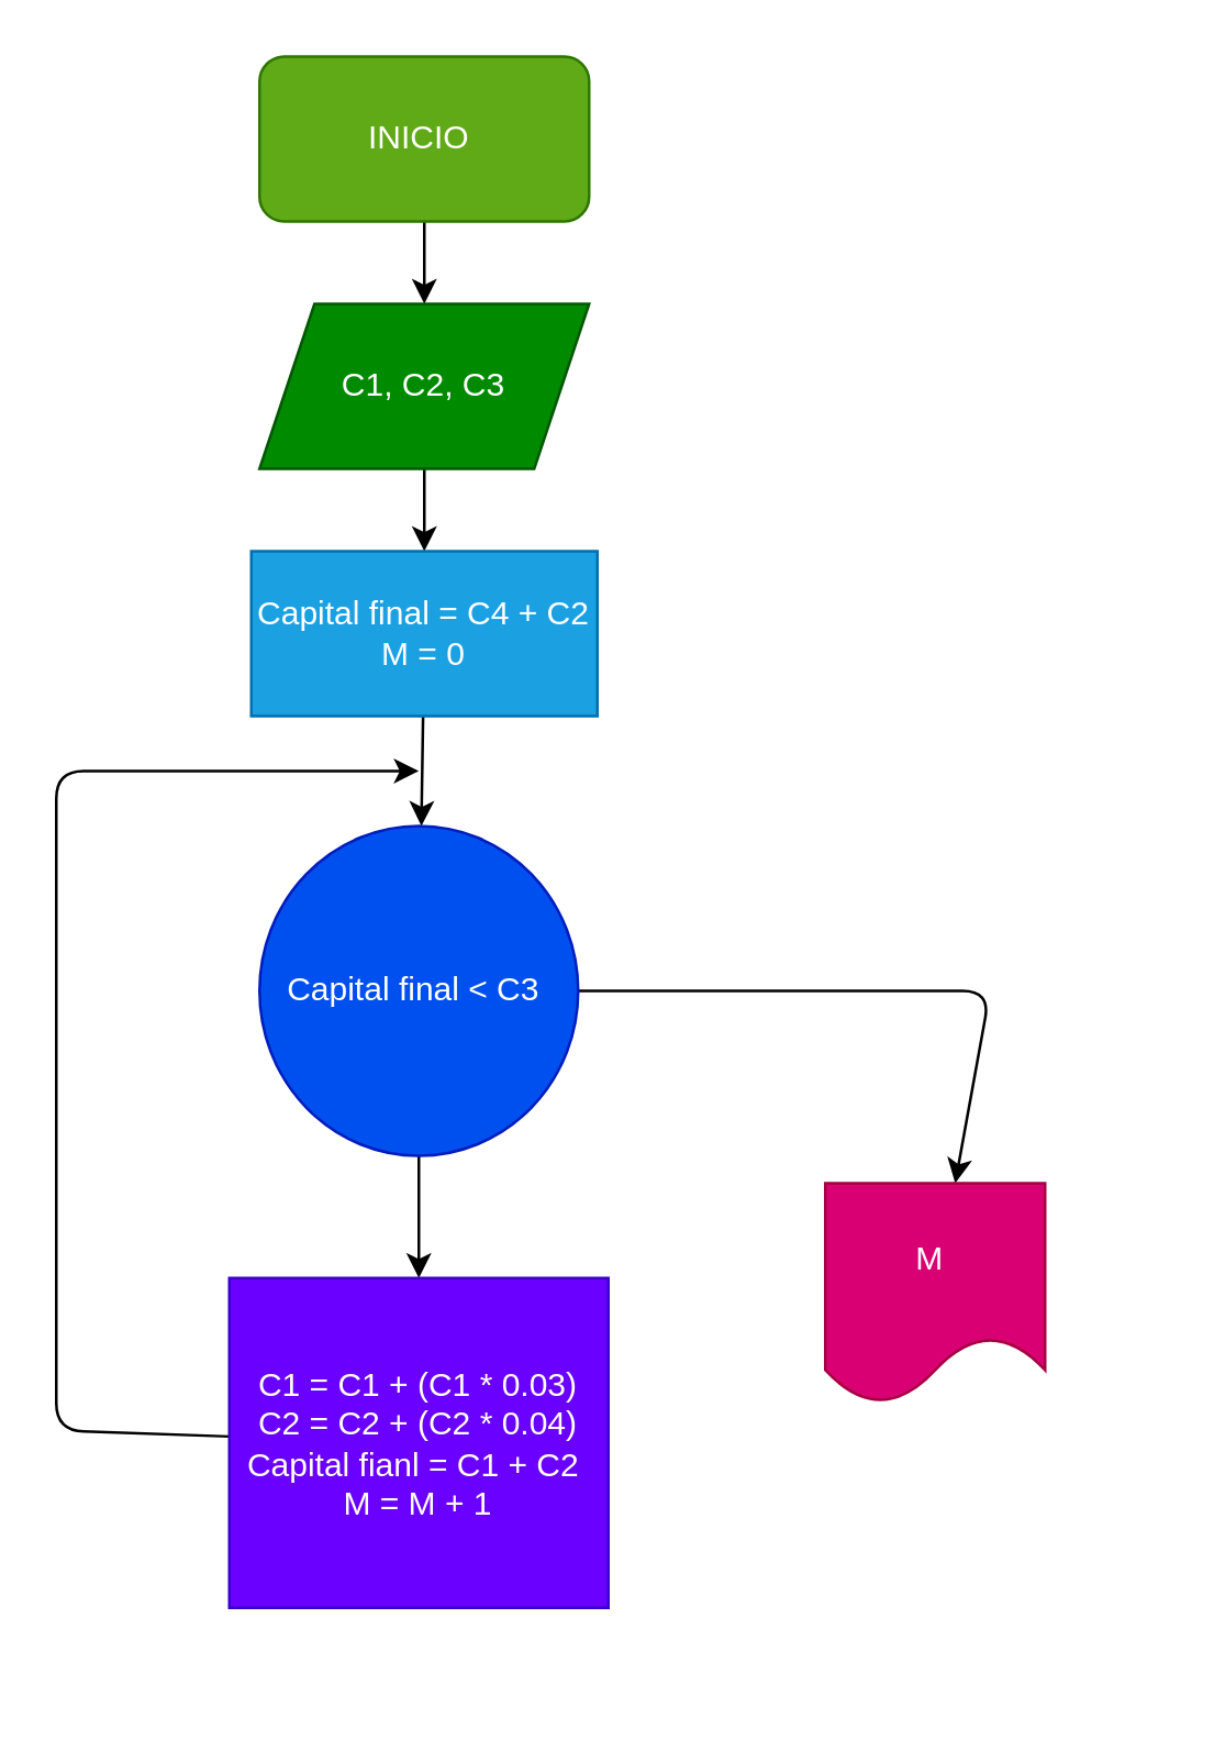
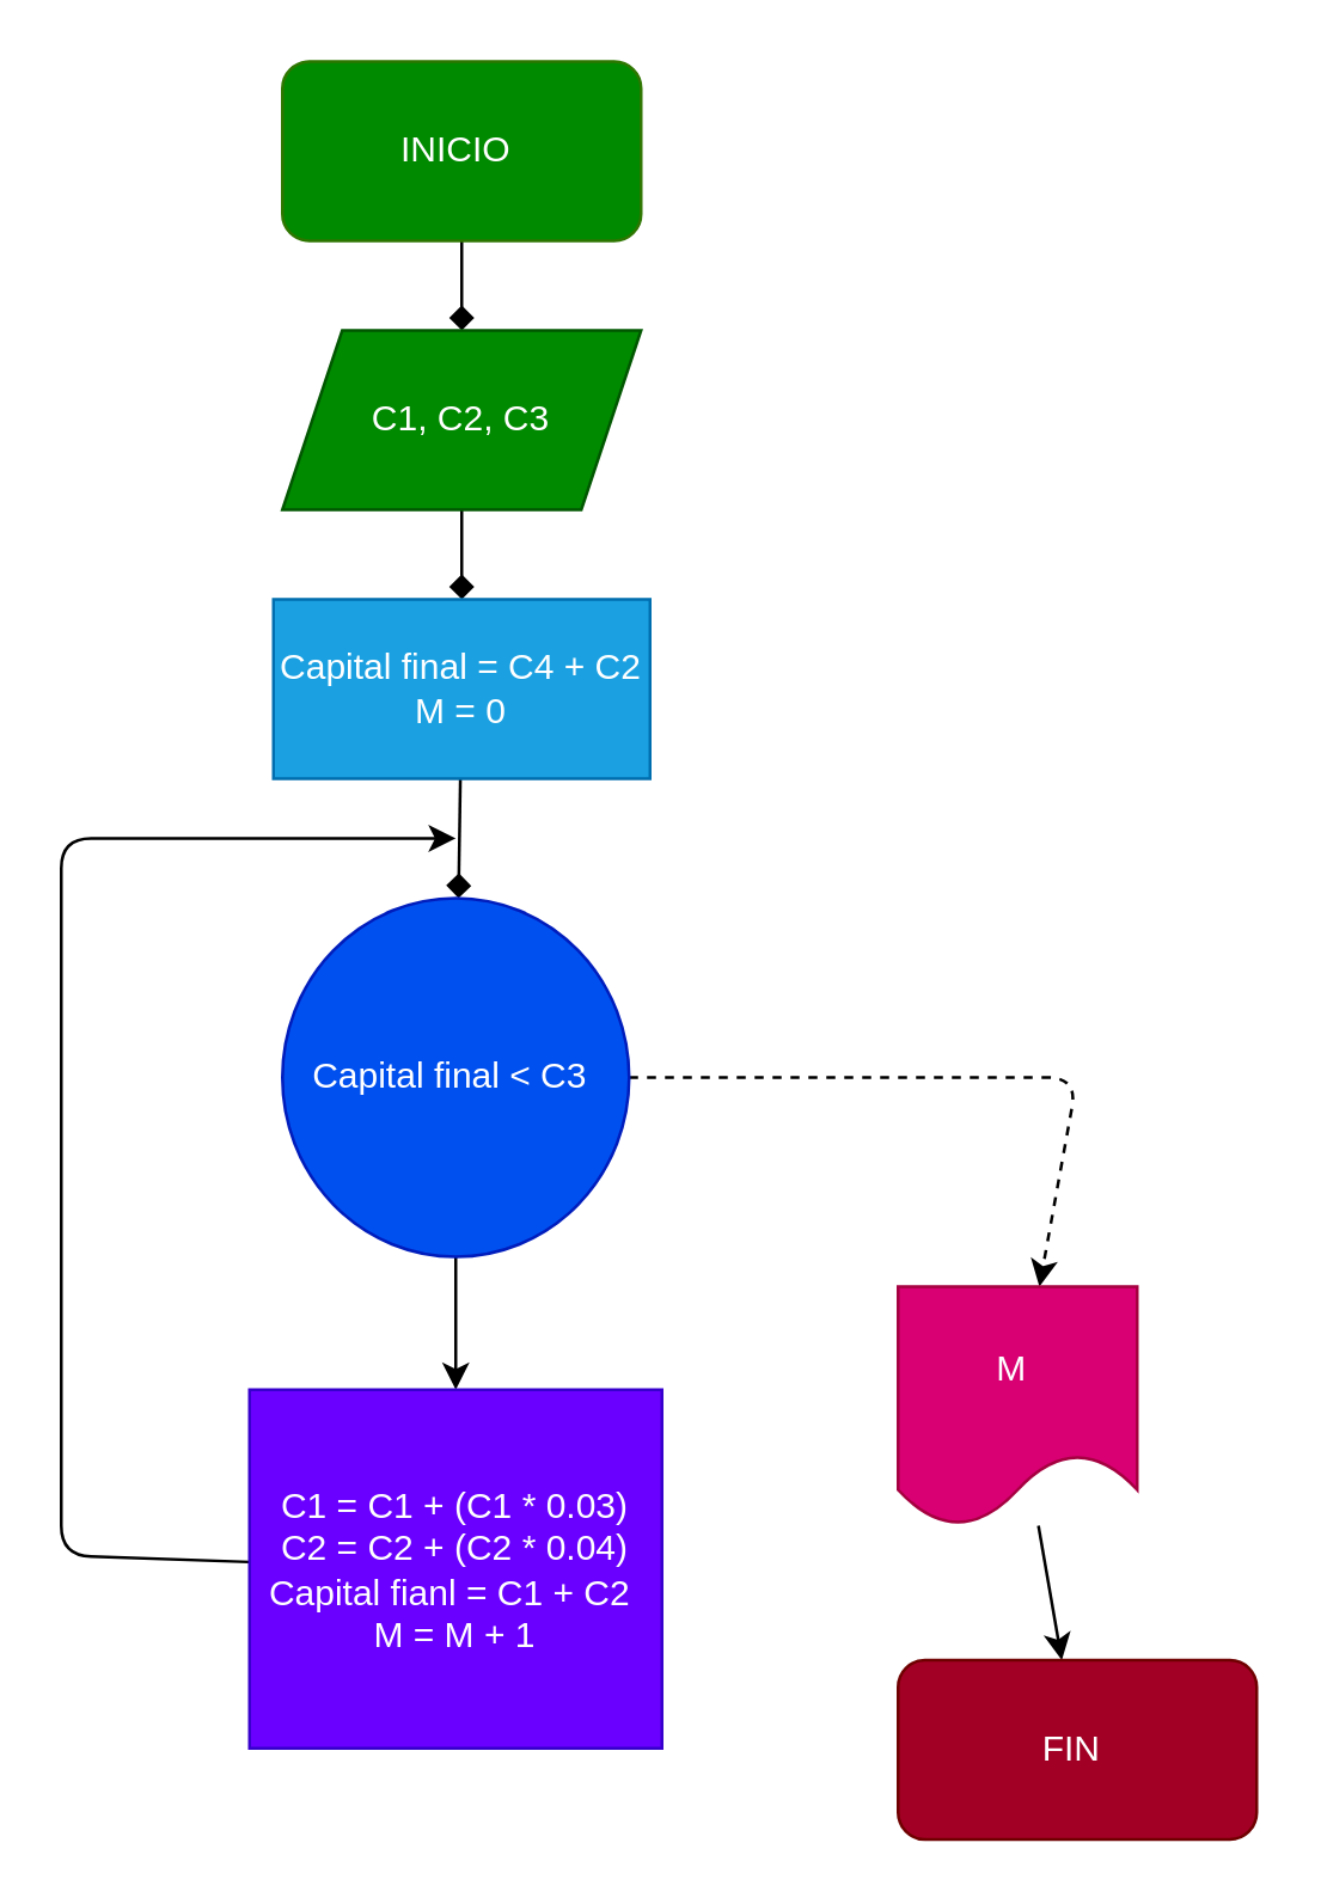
- <mxCell id="3" value="INICIO&amp;nbsp;" style="rounded=1;whiteSpace=wrap;html=1;fillColor=#60a917;fontColor=#ffffff;strokeColor=#2D7600;" parent="1" vertex="1"><mxGeometry x="94" y="20" width="120" height="60" as="geometry" /></mxCell>
+ <mxCell id="3" value="INICIO&amp;nbsp;" style="rounded=1;whiteSpace=wrap;html=1;fillColor=#008a00;fontColor=#ffffff;strokeColor=#2D7600;" parent="1" vertex="1"><mxGeometry x="94" y="20" width="120" height="60" as="geometry" /></mxCell>
- <mxCell id="2" style="edgeStyle=none;html=1;entryX=0.5;entryY=0;entryDx=0;entryDy=0;" parent="1" source="3" target="5" edge="1"><mxGeometry relative="1" as="geometry"><mxPoint x="190" y="100" as="targetPoint" /></mxGeometry></mxCell>
+ <mxCell id="2" style="edgeStyle=none;html=1;entryX=0.5;entryY=0;entryDx=0;entryDy=0;endArrow=diamond;" parent="1" source="3" target="5" edge="1"><mxGeometry relative="1" as="geometry"><mxPoint x="190" y="100" as="targetPoint" /></mxGeometry></mxCell>
- <mxCell id="4" style="edgeStyle=none;html=1;" parent="1" source="5" target="7" edge="1"><mxGeometry relative="1" as="geometry" /></mxCell>
+ <mxCell id="4" style="edgeStyle=none;html=1;endArrow=diamond;" parent="1" source="5" target="7" edge="1"><mxGeometry relative="1" as="geometry" /></mxCell>
- <mxCell id="6" value="" style="edgeStyle=none;html=1;" parent="1" source="7" target="10" edge="1"><mxGeometry relative="1" as="geometry" /></mxCell>
+ <mxCell id="6" value="" style="edgeStyle=none;html=1;endArrow=diamond;" parent="1" source="7" target="10" edge="1"><mxGeometry relative="1" as="geometry" /></mxCell>
- <mxCell id="9" style="edgeStyle=none;html=1;" parent="1" source="10" target="14" edge="1"><mxGeometry relative="1" as="geometry"><mxPoint x="280" y="360" as="targetPoint" /><Array as="points"><mxPoint x="360" y="360" /></Array></mxGeometry></mxCell>
+ <mxCell id="9" style="edgeStyle=none;html=1;dashed=1;" parent="1" source="10" target="14" edge="1"><mxGeometry relative="1" as="geometry"><mxPoint x="280" y="360" as="targetPoint" /><Array as="points"><mxPoint x="360" y="360" /></Array></mxGeometry></mxCell>
+ <mxCell id="13" style="edgeStyle=none;html=1;" parent="1" source="14" target="15" edge="1"><mxGeometry relative="1" as="geometry"><mxPoint x="350" y="450" as="targetPoint" /></mxGeometry></mxCell>
+ <mxCell id="15" value="FIN&amp;nbsp;" style="rounded=1;whiteSpace=wrap;html=1;fillColor=#a20025;fontColor=#ffffff;strokeColor=#6F0000;" parent="1" vertex="1"><mxGeometry x="300" y="555" width="120" height="60" as="geometry" /></mxCell>
